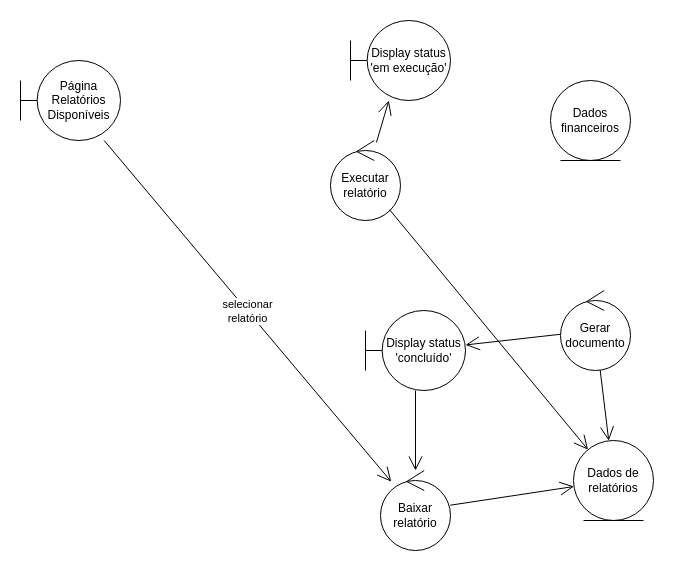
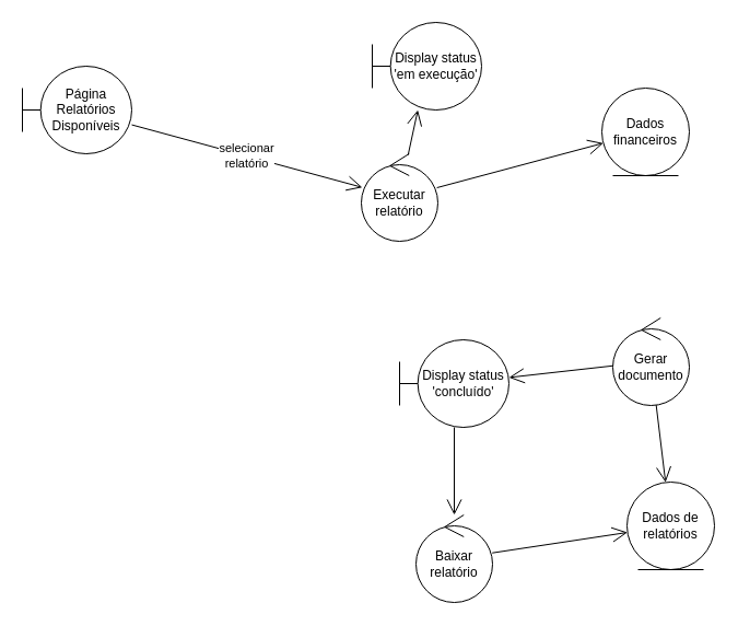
- <mxCell id="9" value="Display status 'em execução'" style="shape=umlBoundary;whiteSpace=wrap;html=1;" parent="1" vertex="1"><mxGeometry x="350" width="100" height="80" as="geometry" y="20" /></mxCell>
+ <mxCell id="9" value="Display status 'em execução'" style="shape=umlBoundary;whiteSpace=wrap;html=1;" parent="1" vertex="1"><mxGeometry x="340" y="20" width="100" height="80" as="geometry" /></mxCell>
- <mxCell id="3" value="&lt;div&gt;selecionar&lt;/div&gt;&lt;div&gt;relatório&lt;/div&gt;" style="endArrow=open;endFill=1;endSize=12;html=1;" parent="1" source="2" target="14" edge="1"><mxGeometry width="160" relative="1" as="geometry"><mxPoint x="-90" y="180" as="sourcePoint" /><mxPoint x="140.029" y="118.373" as="targetPoint" /></mxGeometry></mxCell>
+ <mxCell id="3" value="&lt;div&gt;selecionar&lt;/div&gt;&lt;div&gt;relatório&lt;/div&gt;" style="endArrow=open;endFill=1;endSize=12;html=1;" parent="1" source="2" target="4" edge="1"><mxGeometry width="160" relative="1" as="geometry"><mxPoint x="-90" y="180" as="sourcePoint" /><mxPoint x="140.029" y="118.373" as="targetPoint" /></mxGeometry></mxCell>
- <mxCell id="6" value="" style="endArrow=open;endFill=1;endSize=12;html=1;" parent="1" source="4" target="12" edge="1"><mxGeometry width="160" relative="1" as="geometry"><mxPoint x="-90" y="190" as="sourcePoint" /><mxPoint x="70" y="190" as="targetPoint" /></mxGeometry></mxCell>
+ <mxCell id="6" value="" style="endArrow=open;endFill=1;endSize=12;html=1;" parent="1" source="4" target="5" edge="1"><mxGeometry width="160" relative="1" as="geometry"><mxPoint x="-90" y="190" as="sourcePoint" /><mxPoint x="70" y="190" as="targetPoint" /></mxGeometry></mxCell>
